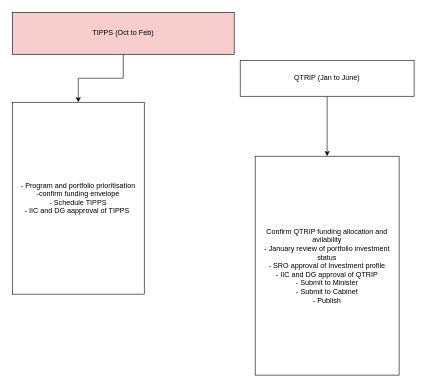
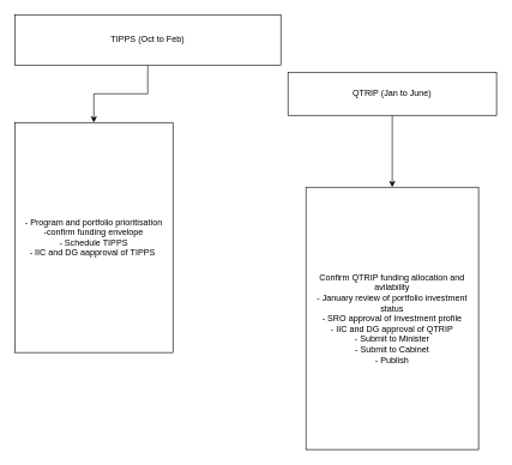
- <mxCell id="3" value="TIPPS (Oct to Feb)" style="rounded=0;whiteSpace=wrap;html=1;fillColor=#f8cecc;" vertex="1" parent="1"><mxGeometry x="20" y="20" width="370" height="70" as="geometry" /></mxCell>
+ <mxCell id="3" value="TIPPS (Oct to Feb)" style="rounded=0;whiteSpace=wrap;html=1;" vertex="1" parent="1"><mxGeometry x="20" y="20" width="370" height="70" as="geometry" /></mxCell>
